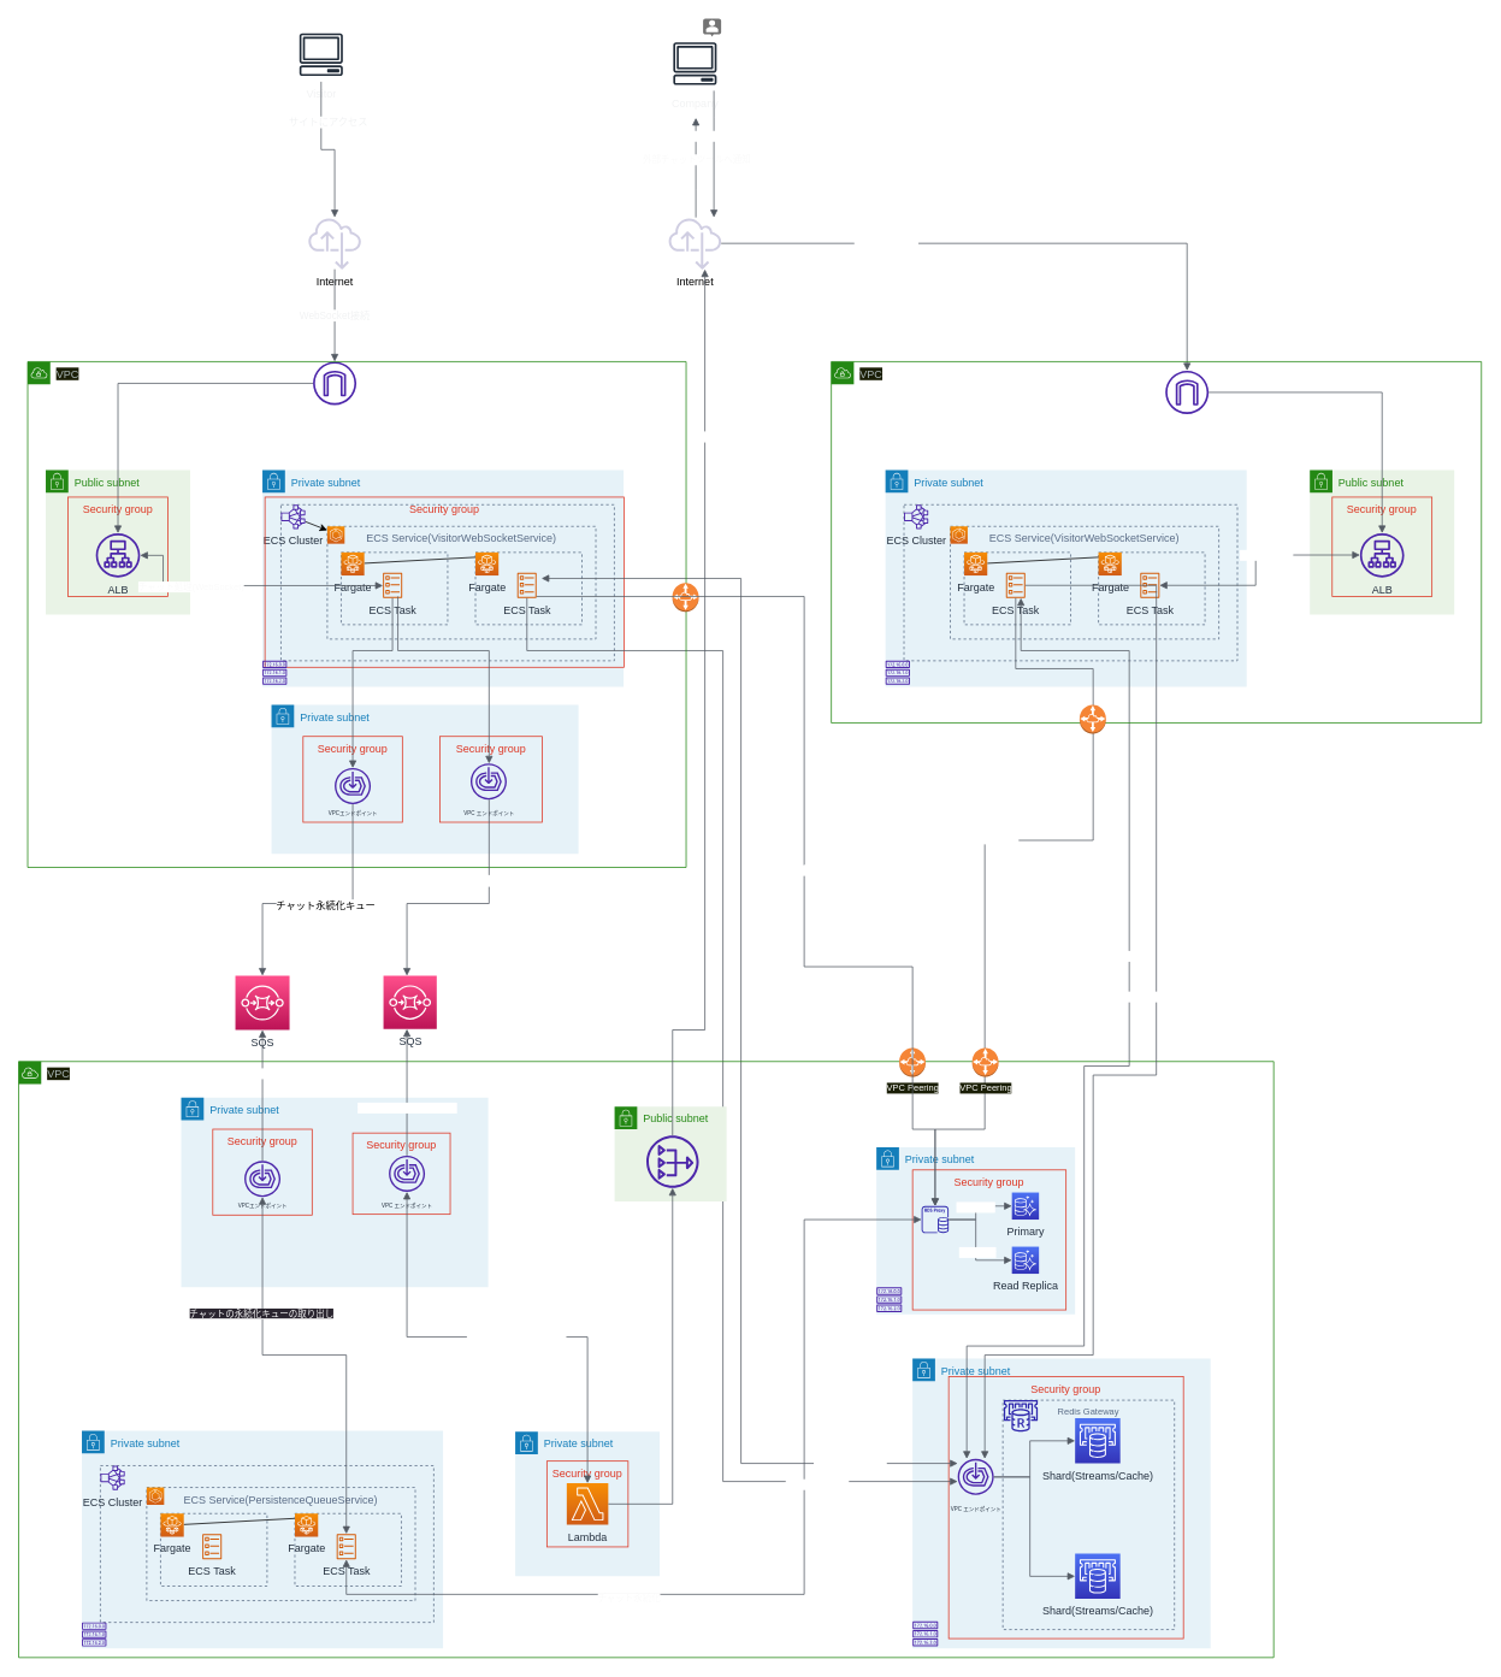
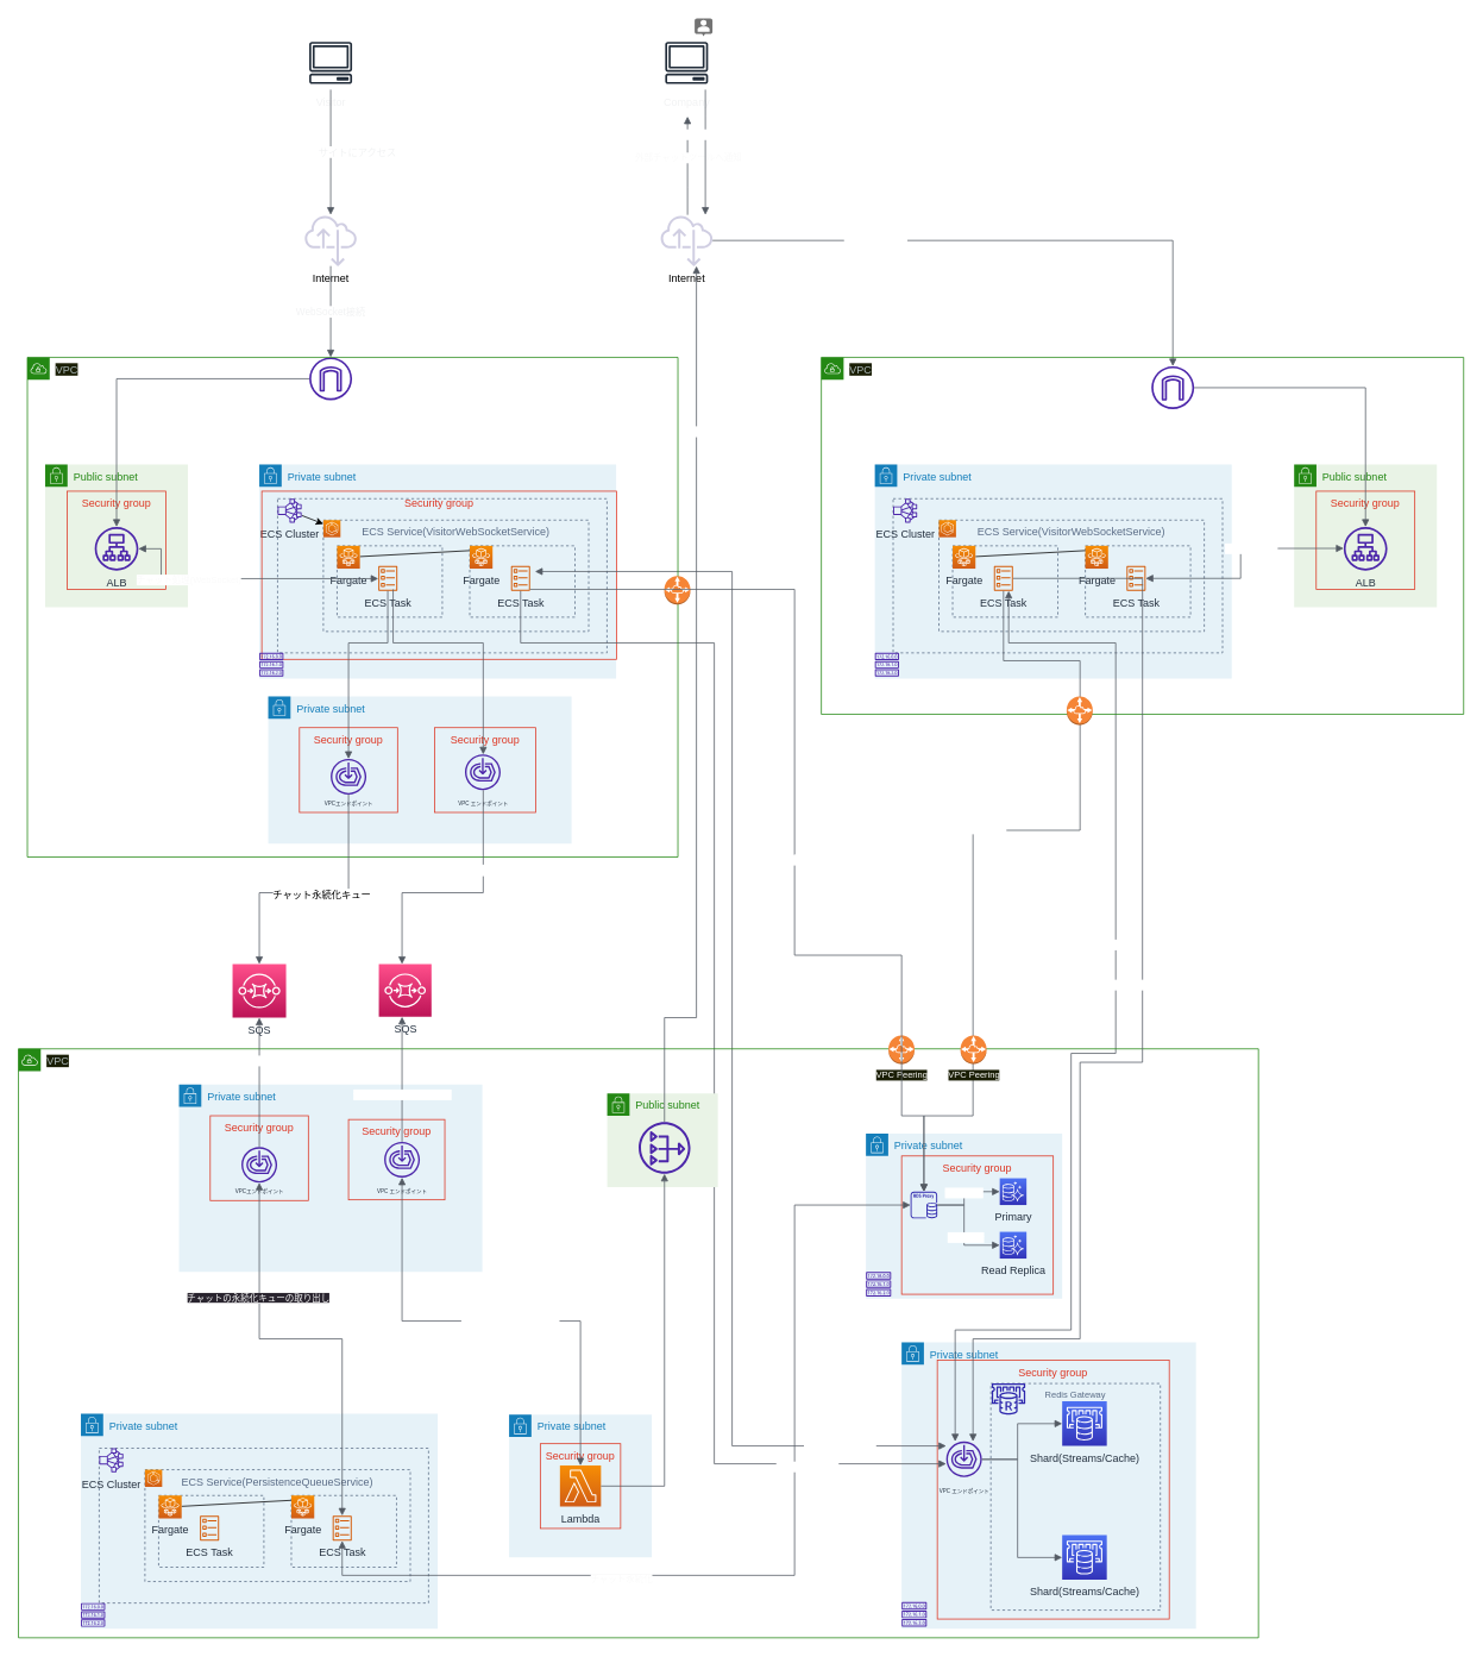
- <mxCell id="2" value="&lt;font color=&quot;#f1f2f3&quot;&gt;Visitor&lt;/font&gt;" style="sketch=0;outlineConnect=0;fontColor=#232F3E;gradientColor=none;strokeColor=#222d3a;fillColor=#ffffff;dashed=0;verticalLabelPosition=bottom;verticalAlign=top;align=center;html=1;fontSize=12;fontStyle=0;aspect=fixed;shape=mxgraph.aws4.resourceIcon;resIcon=mxgraph.aws4.client;" parent="1" vertex="1"><mxGeometry x="325" y="30" width="60" height="60" as="geometry" /></mxCell>
+ <mxCell id="2" value="&lt;font color=&quot;#f1f2f3&quot;&gt;Visitor&lt;/font&gt;" style="sketch=0;outlineConnect=0;fontColor=#232F3E;gradientColor=none;strokeColor=#222d3a;fillColor=#ffffff;dashed=0;verticalLabelPosition=bottom;verticalAlign=top;align=center;html=1;fontSize=12;fontStyle=0;aspect=fixed;shape=mxgraph.aws4.resourceIcon;resIcon=mxgraph.aws4.client;" parent="1" vertex="1"><mxGeometry x="340" y="40" width="60" height="60" as="geometry" /></mxCell>
